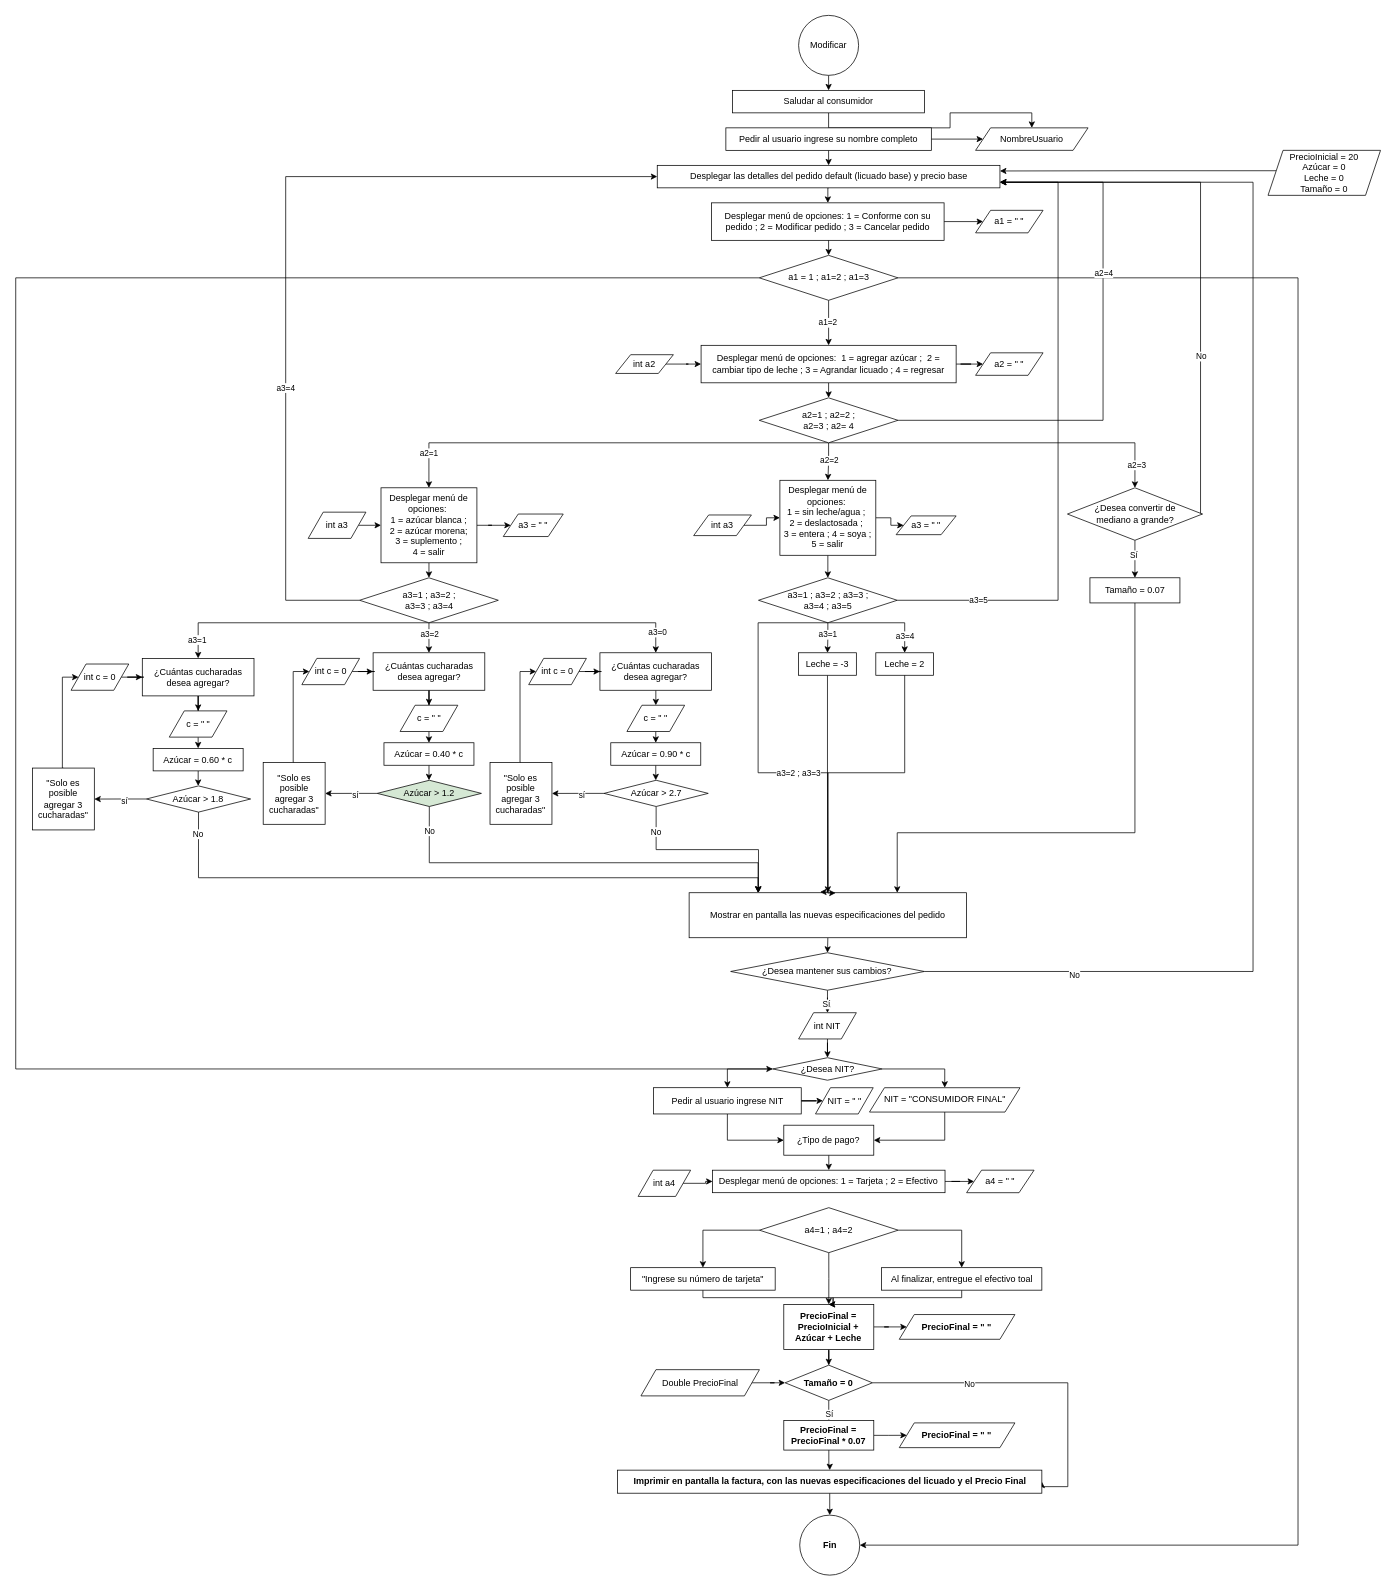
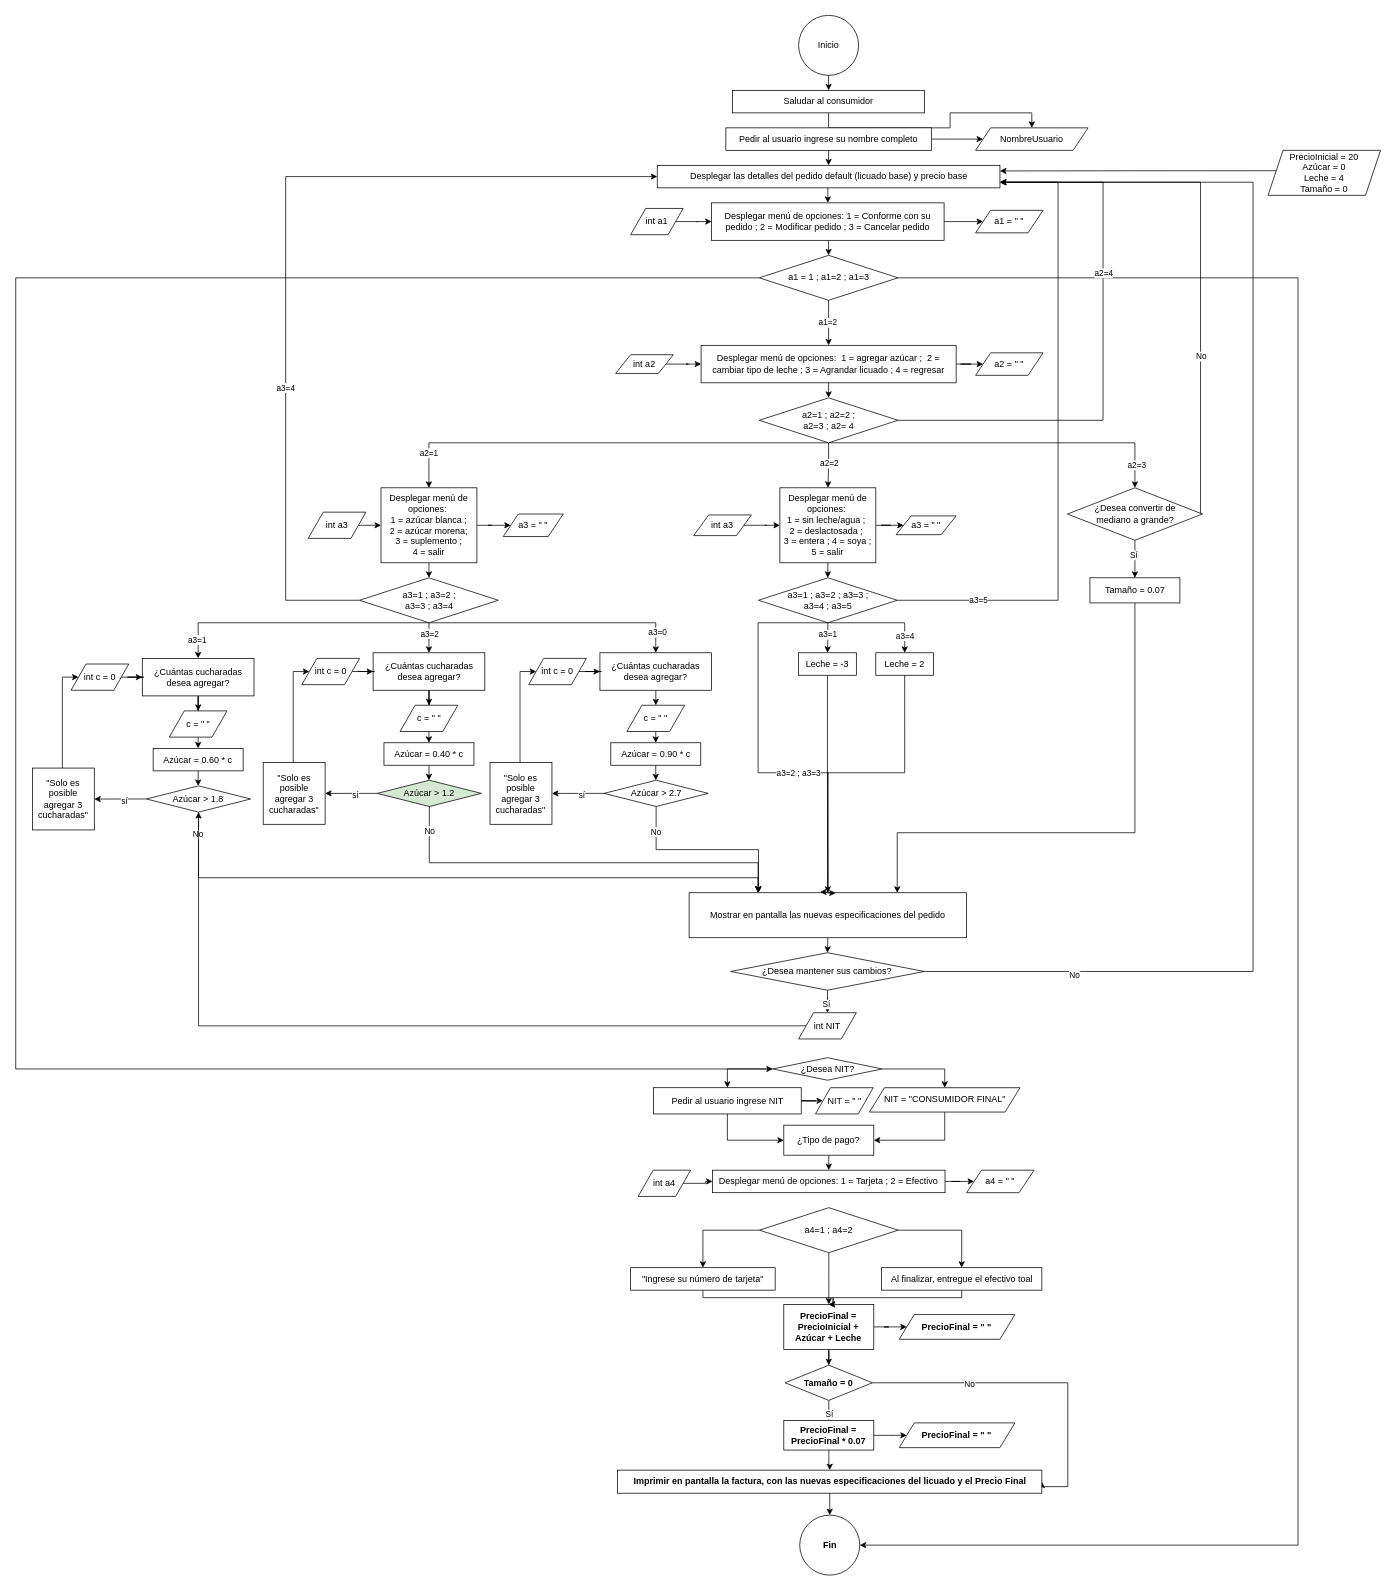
- <mxCell id="3" value="Modificar" style="ellipse;whiteSpace=wrap;html=1;aspect=fixed;" vertex="1" parent="1"><mxGeometry x="1064" y="20" width="80" height="80" as="geometry" /></mxCell>
+ <mxCell id="3" value="Inicio" style="ellipse;whiteSpace=wrap;html=1;aspect=fixed;" vertex="1" parent="1"><mxGeometry x="1064" y="20" width="80" height="80" as="geometry" /></mxCell>
- <mxCell id="18" value="PrecioInicial = 20&lt;div&gt;Azúcar = 0&lt;/div&gt;&lt;div&gt;Leche = 0&lt;/div&gt;&lt;div&gt;Tamaño = 0&lt;/div&gt;" style="shape=parallelogram;perimeter=parallelogramPerimeter;whiteSpace=wrap;html=1;fixedSize=1;" vertex="1" parent="1"><mxGeometry x="1690" y="200" width="150" height="60" as="geometry" /></mxCell>
+ <mxCell id="18" value="PrecioInicial = 20&lt;div&gt;Azúcar = 0&lt;/div&gt;&lt;div&gt;Leche = 4&lt;/div&gt;&lt;div&gt;Tamaño = 0&lt;/div&gt;" style="shape=parallelogram;perimeter=parallelogramPerimeter;whiteSpace=wrap;html=1;fixedSize=1;" vertex="1" parent="1"><mxGeometry x="1690" y="200" width="150" height="60" as="geometry" /></mxCell>
+ <mxCell id="15" value="int a1" style="shape=parallelogram;perimeter=parallelogramPerimeter;whiteSpace=wrap;html=1;fixedSize=1;" vertex="1" parent="1"><mxGeometry x="840" y="277.5" width="70" height="35" as="geometry" /></mxCell>
+ <mxCell id="14" style="edgeStyle=orthogonalEdgeStyle;rounded=0;orthogonalLoop=1;jettySize=auto;html=1;exitX=1;exitY=0.5;exitDx=0;exitDy=0;entryX=0;entryY=0.5;entryDx=0;entryDy=0;" edge="1" parent="1" source="15" target="13"><mxGeometry relative="1" as="geometry" /></mxCell>
- <mxCell id="42" value="Desplegar menú de opciones:&amp;nbsp;&lt;div&gt;1 = sin leche/agua ;&amp;nbsp;&lt;/div&gt;&lt;div&gt;2 = deslactosada ;&amp;nbsp;&lt;/div&gt;&lt;div&gt;3 = entera ; 4 = soya ; 5 = salir&lt;/div&gt;" style="whiteSpace=wrap;html=1;" vertex="1" parent="1"><mxGeometry x="1039.05" y="640" width="127.9" height="100" as="geometry" /></mxCell>
+ <mxCell id="42" value="Desplegar menú de opciones:&amp;nbsp;&lt;div&gt;1 = sin leche/agua ;&amp;nbsp;&lt;/div&gt;&lt;div&gt;2 = deslactosada ;&amp;nbsp;&lt;/div&gt;&lt;div&gt;3 = entera ; 4 = soya ; 5 = salir&lt;/div&gt;" style="whiteSpace=wrap;html=1;" vertex="1" parent="1"><mxGeometry x="1039.05" y="650" width="127.9" height="100" as="geometry" /></mxCell>
- <mxCell id="139" value="" style="edgeStyle=orthogonalEdgeStyle;rounded=0;orthogonalLoop=1;jettySize=auto;html=1;entryX=0.5;entryY=0;entryDx=0;entryDy=0;" edge="1" parent="1" source="140" target="135"><mxGeometry relative="1" as="geometry" /></mxCell>
+ <mxCell id="139" value="" style="edgeStyle=orthogonalEdgeStyle;rounded=0;orthogonalLoop=1;jettySize=auto;html=1;" edge="1" parent="1" source="140" target="104"><mxGeometry relative="1" as="geometry" /></mxCell>
- <mxCell id="169" value="Double PrecioFinal" style="shape=parallelogram;perimeter=parallelogramPerimeter;whiteSpace=wrap;html=1;fixedSize=1;" vertex="1" parent="1"><mxGeometry x="853.75" y="1826" width="158" height="35" as="geometry" /></mxCell>
- <mxCell id="168" value="" style="edgeStyle=orthogonalEdgeStyle;rounded=0;orthogonalLoop=1;jettySize=auto;html=1;" edge="1" parent="1" source="169" target="162"><mxGeometry relative="1" as="geometry" /></mxCell>
